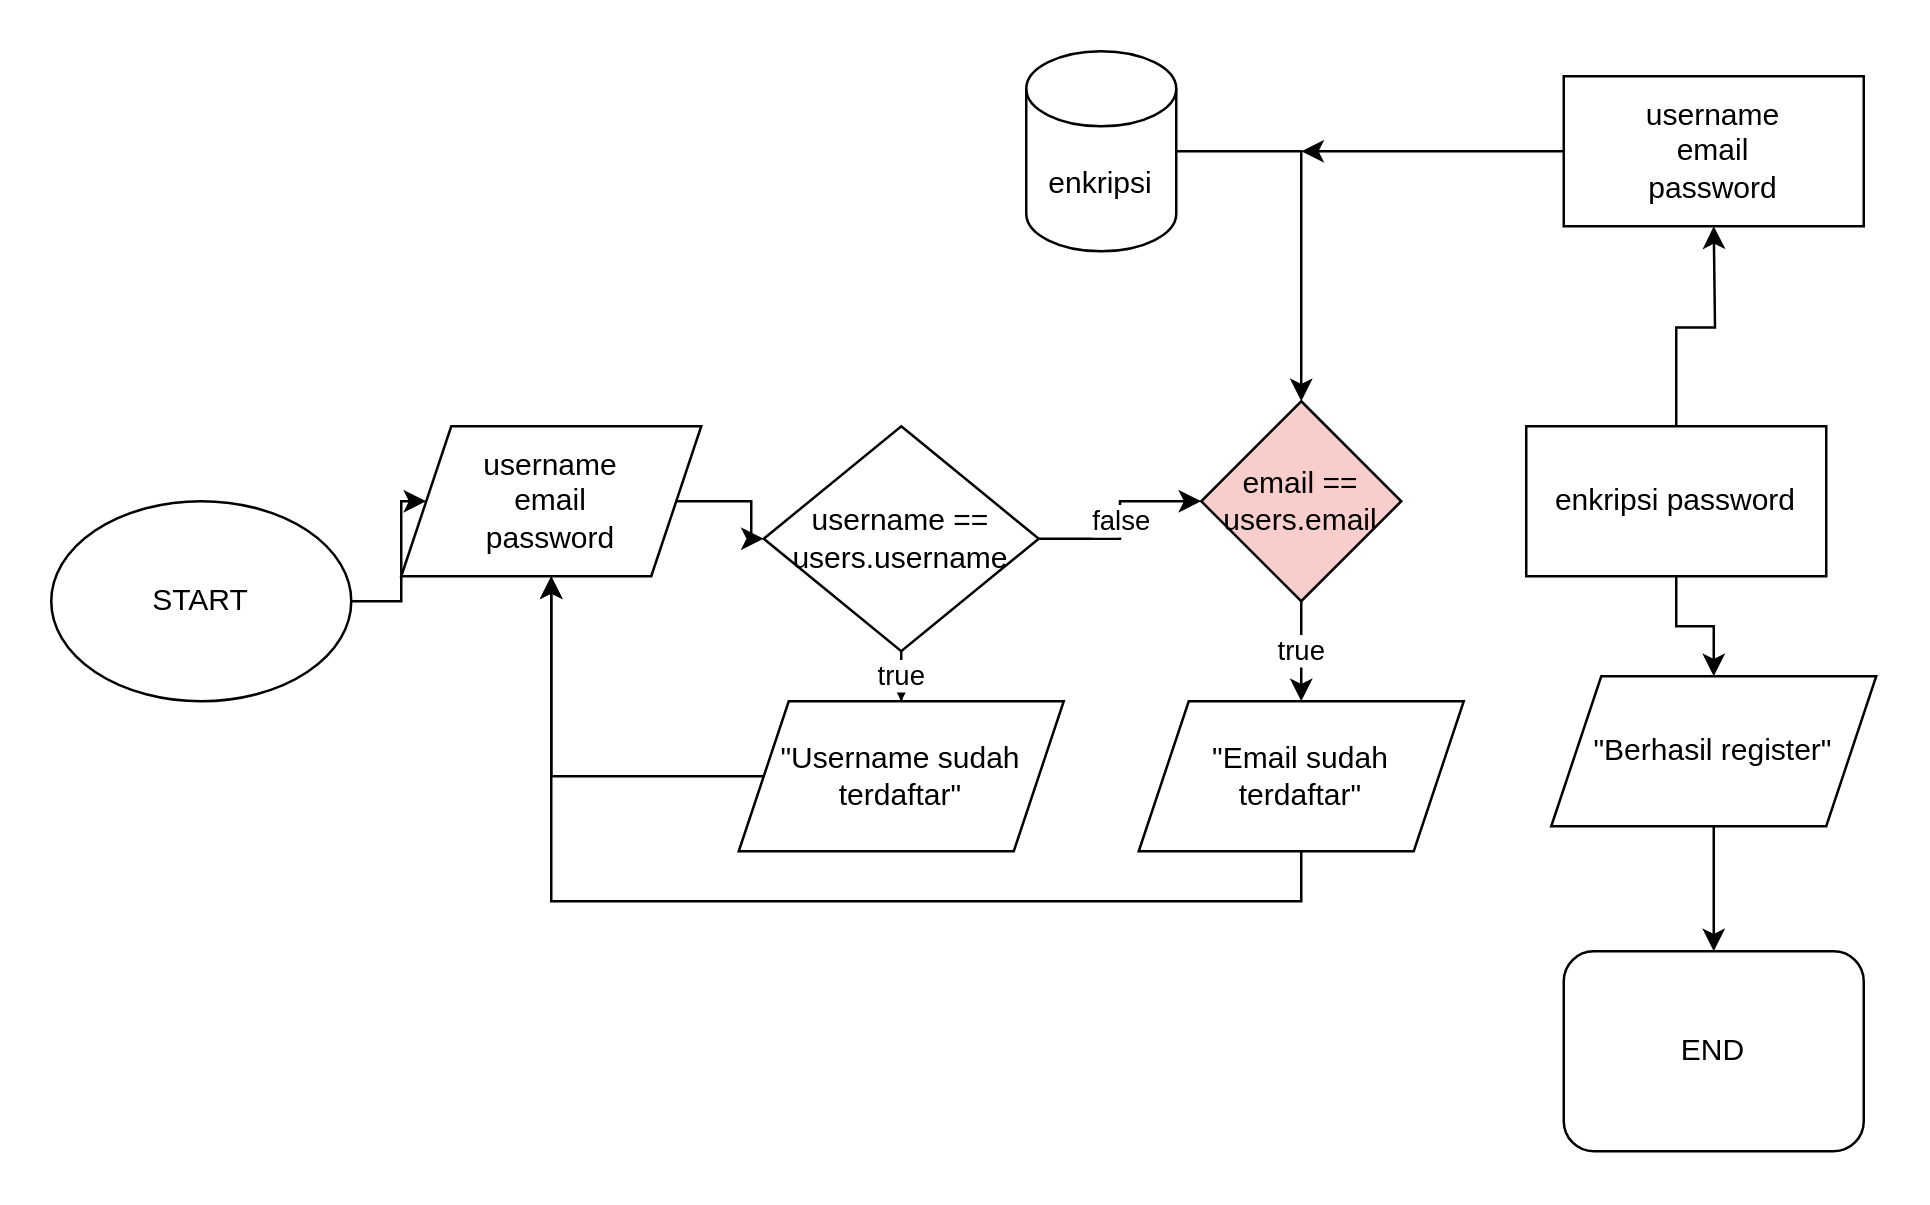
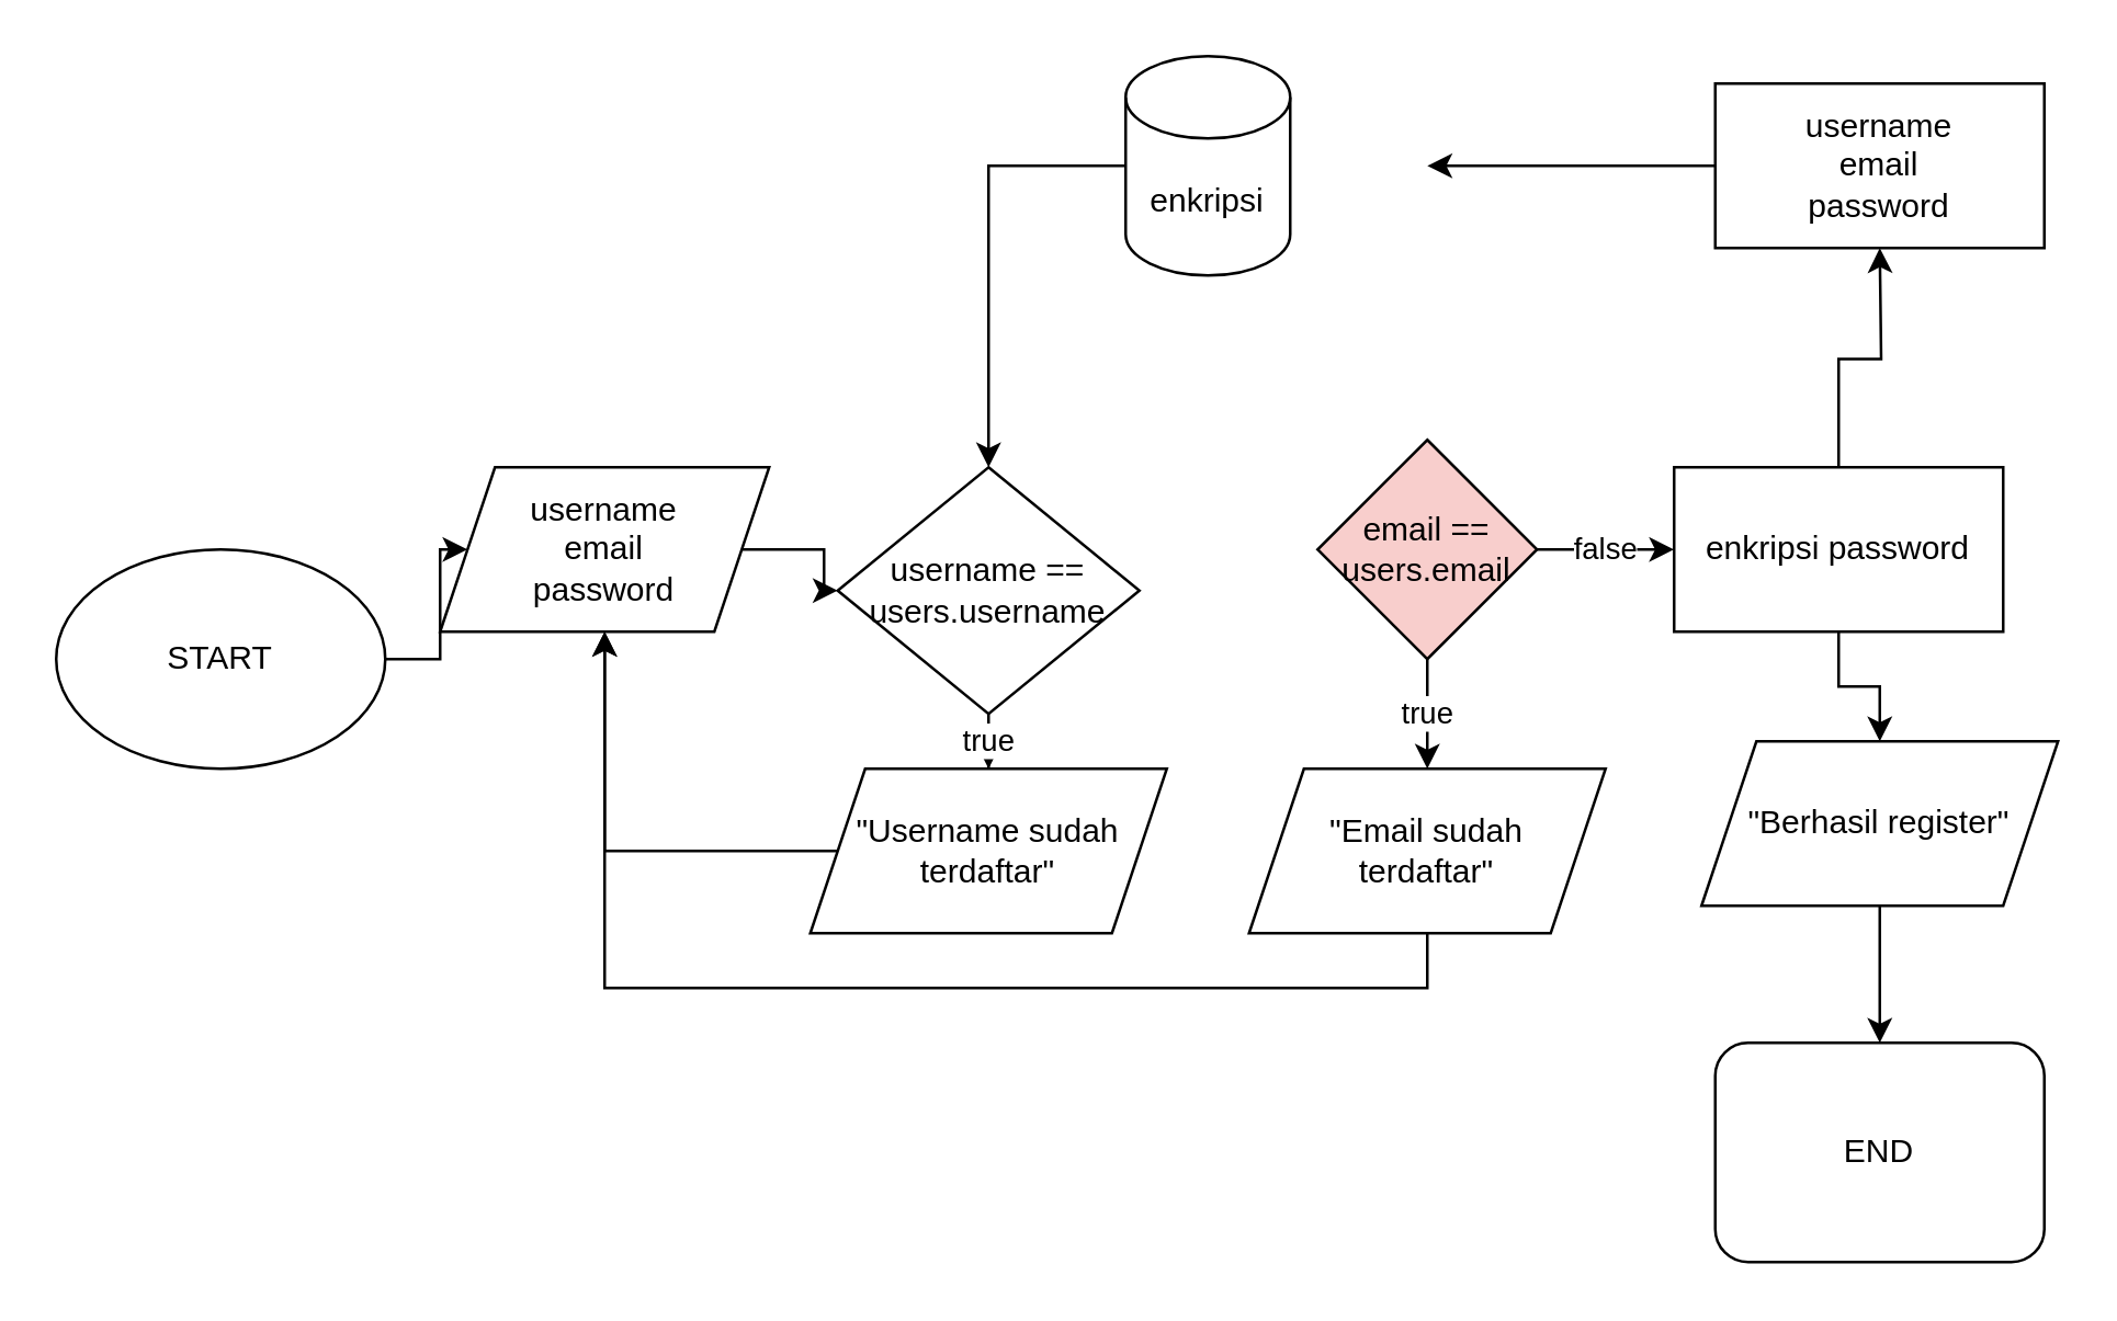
- <mxCell id="17" style="edgeStyle=orthogonalEdgeStyle;rounded=0;orthogonalLoop=1;jettySize=auto;html=1;entryX=0.5;entryY=0;entryDx=0;entryDy=0;" parent="1" source="18" target="11" edge="1"><mxGeometry relative="1" as="geometry" /></mxCell>
+ <mxCell id="16" style="edgeStyle=orthogonalEdgeStyle;rounded=0;orthogonalLoop=1;jettySize=auto;html=1;entryX=0.5;entryY=0;entryDx=0;entryDy=0;" parent="1" source="18" target="8" edge="1"><mxGeometry relative="1" as="geometry"><Array as="points"><mxPoint x="360" y="60" /></Array></mxGeometry></mxCell>
+ <mxCell id="10" value="false" style="edgeStyle=orthogonalEdgeStyle;rounded=0;orthogonalLoop=1;jettySize=auto;html=1;entryX=0;entryY=0.5;entryDx=0;entryDy=0;" parent="1" source="11" target="21" edge="1"><mxGeometry relative="1" as="geometry" /></mxCell>
- <mxCell id="6" value="false" style="edgeStyle=orthogonalEdgeStyle;rounded=0;orthogonalLoop=1;jettySize=auto;html=1;entryX=0;entryY=0.5;entryDx=0;entryDy=0;" parent="1" source="8" target="11" edge="1"><mxGeometry relative="1" as="geometry" /></mxCell>
